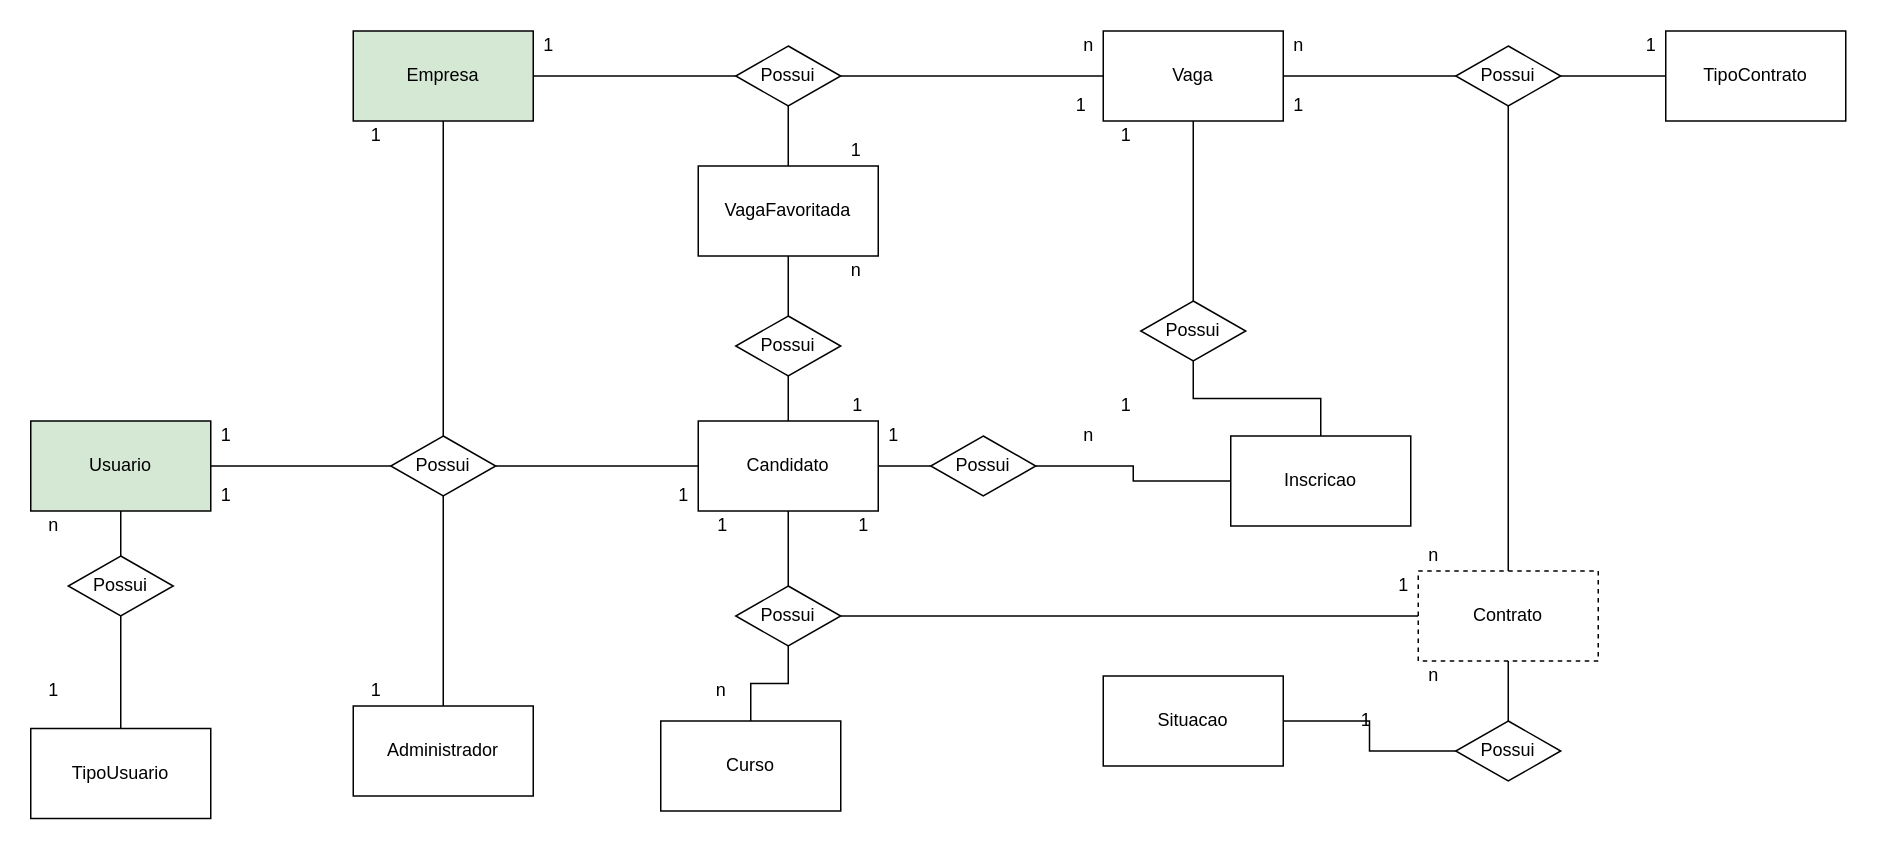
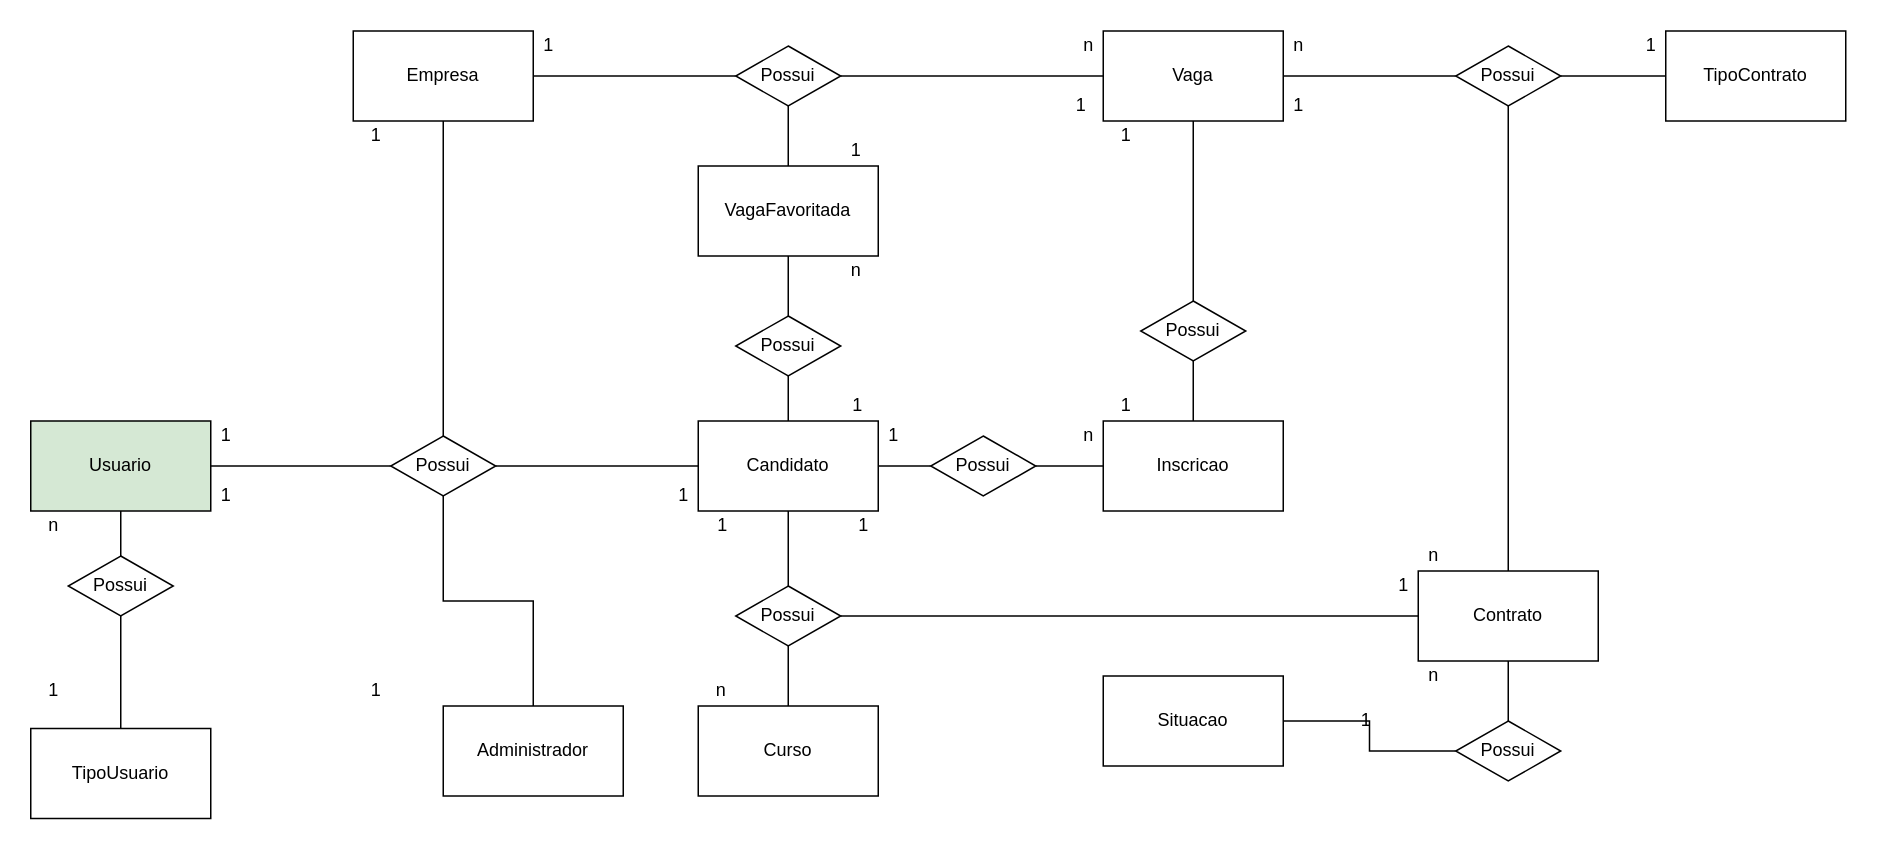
- <mxCell id="14" value="Empresa" style="rounded=0;whiteSpace=wrap;html=1;fillColor=#d5e8d4;" parent="1" vertex="1"><mxGeometry x="235" y="20" width="120" height="60" as="geometry" /></mxCell>
+ <mxCell id="14" value="Empresa" style="rounded=0;whiteSpace=wrap;html=1;" parent="1" vertex="1"><mxGeometry x="235" y="20" width="120" height="60" as="geometry" /></mxCell>
- <mxCell id="46" value="Inscricao" style="rounded=0;whiteSpace=wrap;html=1;" parent="1" vertex="1"><mxGeometry x="820" y="290" width="120" height="60" as="geometry" /></mxCell>
+ <mxCell id="46" value="Inscricao" style="rounded=0;whiteSpace=wrap;html=1;" parent="1" vertex="1"><mxGeometry x="735" y="280" width="120" height="60" as="geometry" /></mxCell>
- <mxCell id="36" value="Contrato" style="rounded=0;whiteSpace=wrap;html=1;dashed=1;" parent="1" vertex="1"><mxGeometry x="945" y="380" width="120" height="60" as="geometry" /></mxCell>
+ <mxCell id="36" value="Contrato" style="rounded=0;whiteSpace=wrap;html=1;" parent="1" vertex="1"><mxGeometry x="945" y="380" width="120" height="60" as="geometry" /></mxCell>
- <mxCell id="11" value="Administrador" style="rounded=0;whiteSpace=wrap;html=1;" parent="1" vertex="1"><mxGeometry x="235" y="470" width="120" height="60" as="geometry" /></mxCell>
+ <mxCell id="11" value="Administrador" style="rounded=0;whiteSpace=wrap;html=1;" parent="1" vertex="1"><mxGeometry x="295" y="470" width="120" height="60" as="geometry" /></mxCell>
- <mxCell id="27" value="Curso" style="rounded=0;whiteSpace=wrap;html=1;" parent="1" vertex="1"><mxGeometry x="440" y="480" width="120" height="60" as="geometry" /></mxCell>
+ <mxCell id="27" value="Curso" style="rounded=0;whiteSpace=wrap;html=1;" parent="1" vertex="1"><mxGeometry x="465" y="470" width="120" height="60" as="geometry" /></mxCell>
